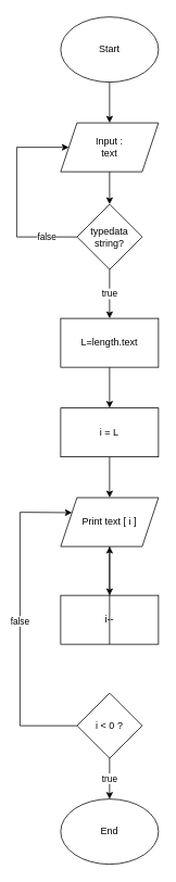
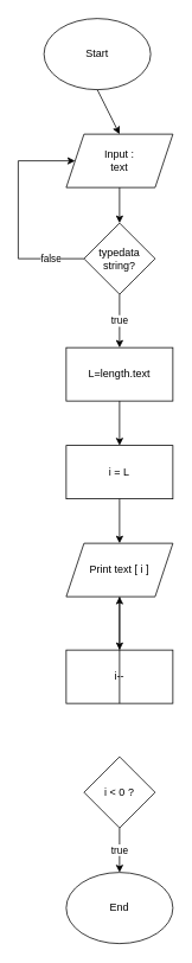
- <mxCell id="2" value="Start" style="ellipse;whiteSpace=wrap;html=1;" parent="1" vertex="1"><mxGeometry x="74" y="20" width="120" height="80" as="geometry" /></mxCell>
+ <mxCell id="2" value="Start" style="ellipse;whiteSpace=wrap;html=1;" parent="1" vertex="1"><mxGeometry x="49" y="20" width="120" height="80" as="geometry" /></mxCell>
- <mxCell id="17" value="false" style="endArrow=classic;html=1;rounded=0;exitX=0;exitY=0.5;exitDx=0;exitDy=0;entryX=0;entryY=0.25;entryDx=0;entryDy=0;" parent="1" source="15" edge="1" target="18"><mxGeometry width="50" height="50" relative="1" as="geometry"><mxPoint x="94" y="655" as="sourcePoint" /><mxPoint x="74" y="535" as="targetPoint" /><Array as="points"><mxPoint x="24" y="890" /><mxPoint x="24" y="628" /></Array></mxGeometry></mxCell>
